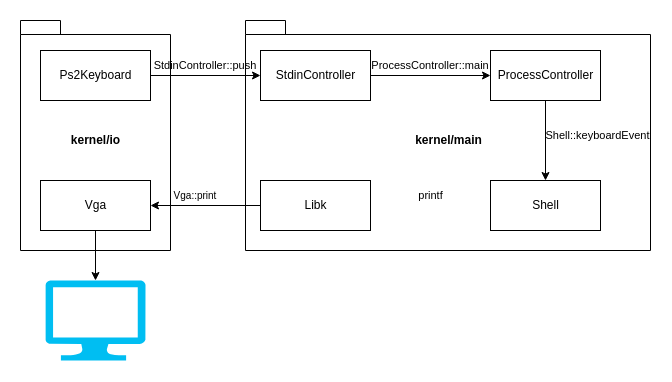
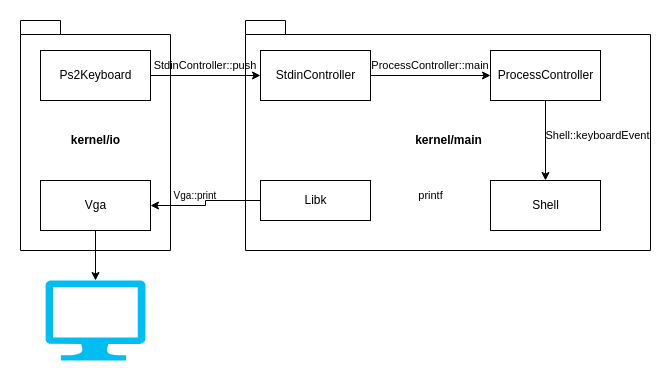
- <mxCell id="12" value="Libk" style="html=1;" vertex="1" parent="1"><mxGeometry x="260" y="180" width="110" height="50" as="geometry" /></mxCell>
+ <mxCell id="12" value="Libk" style="html=1;" vertex="1" parent="1"><mxGeometry x="260" y="180" width="110" height="40" as="geometry" /></mxCell>
